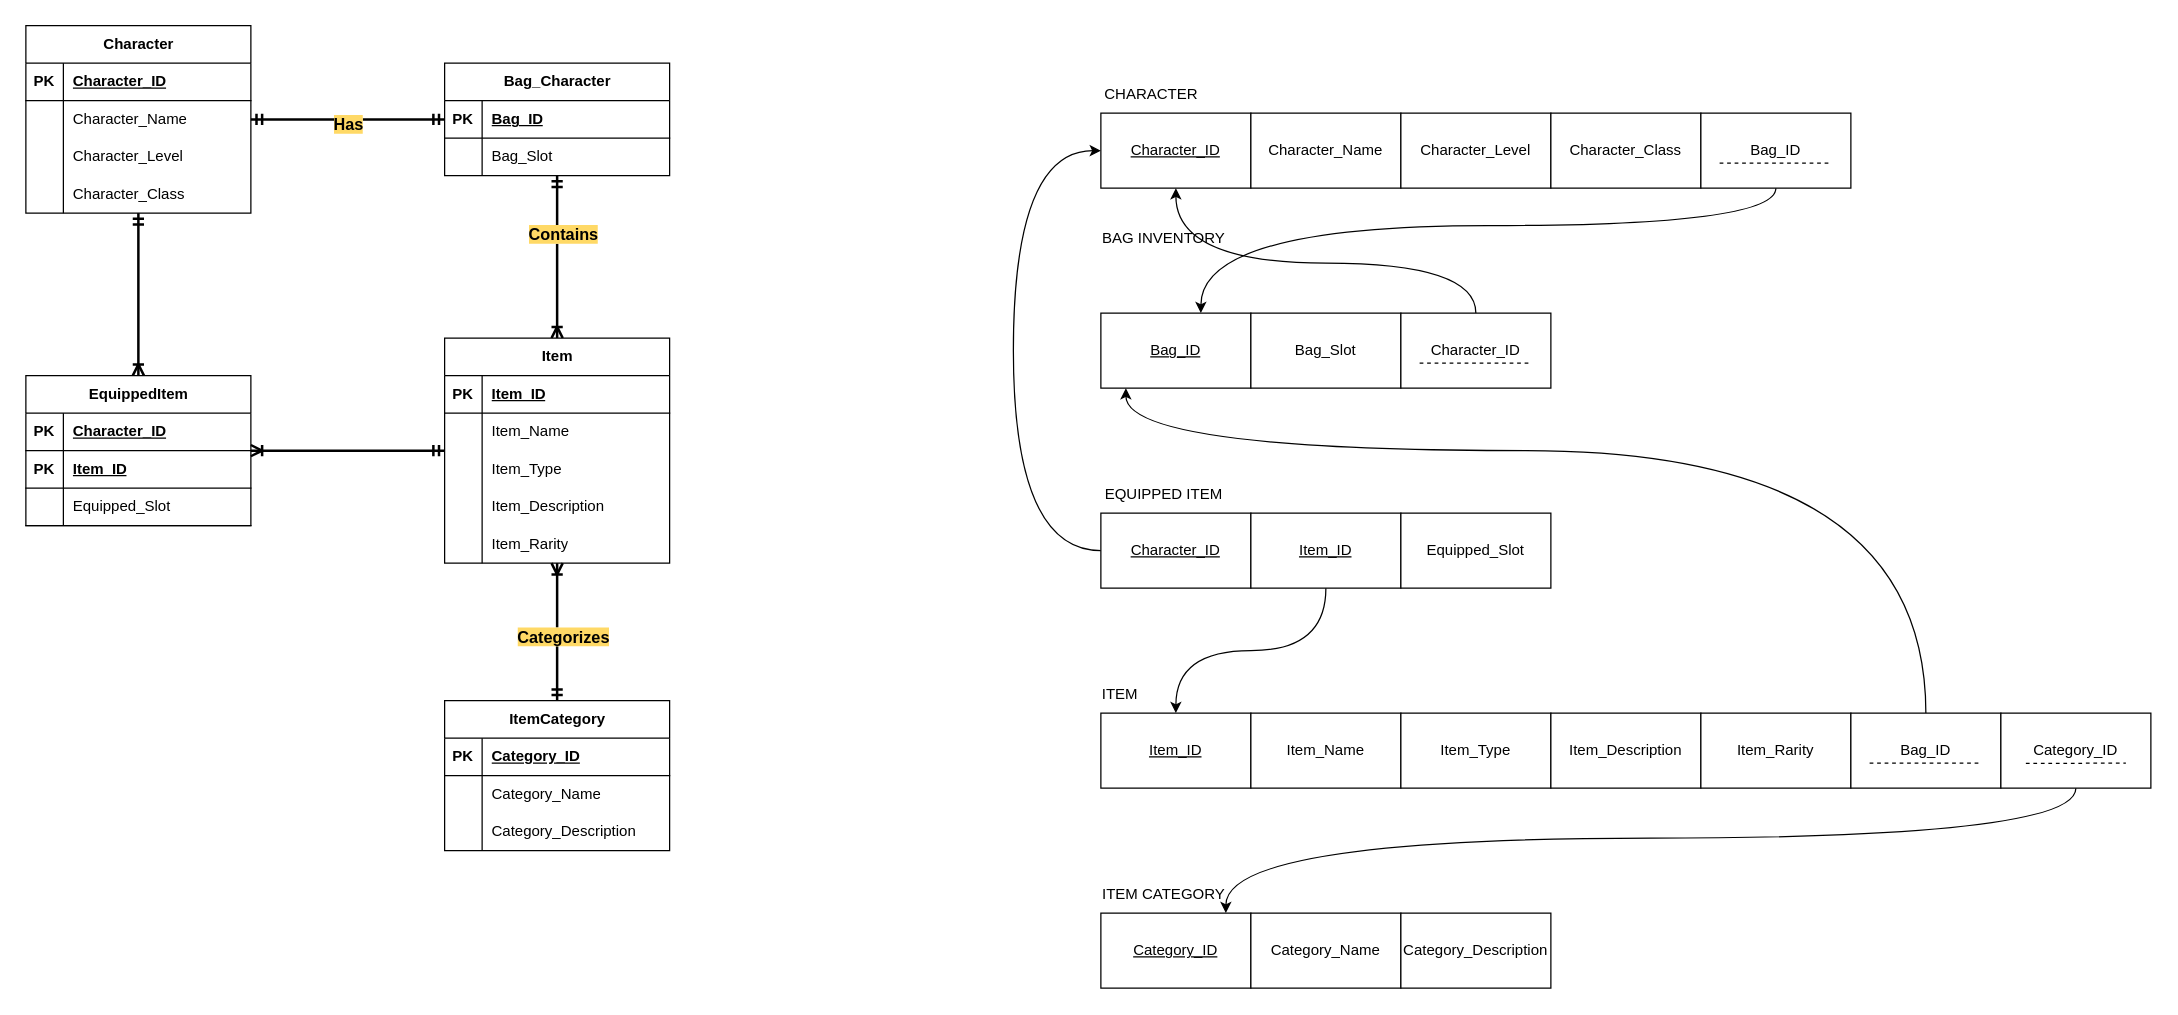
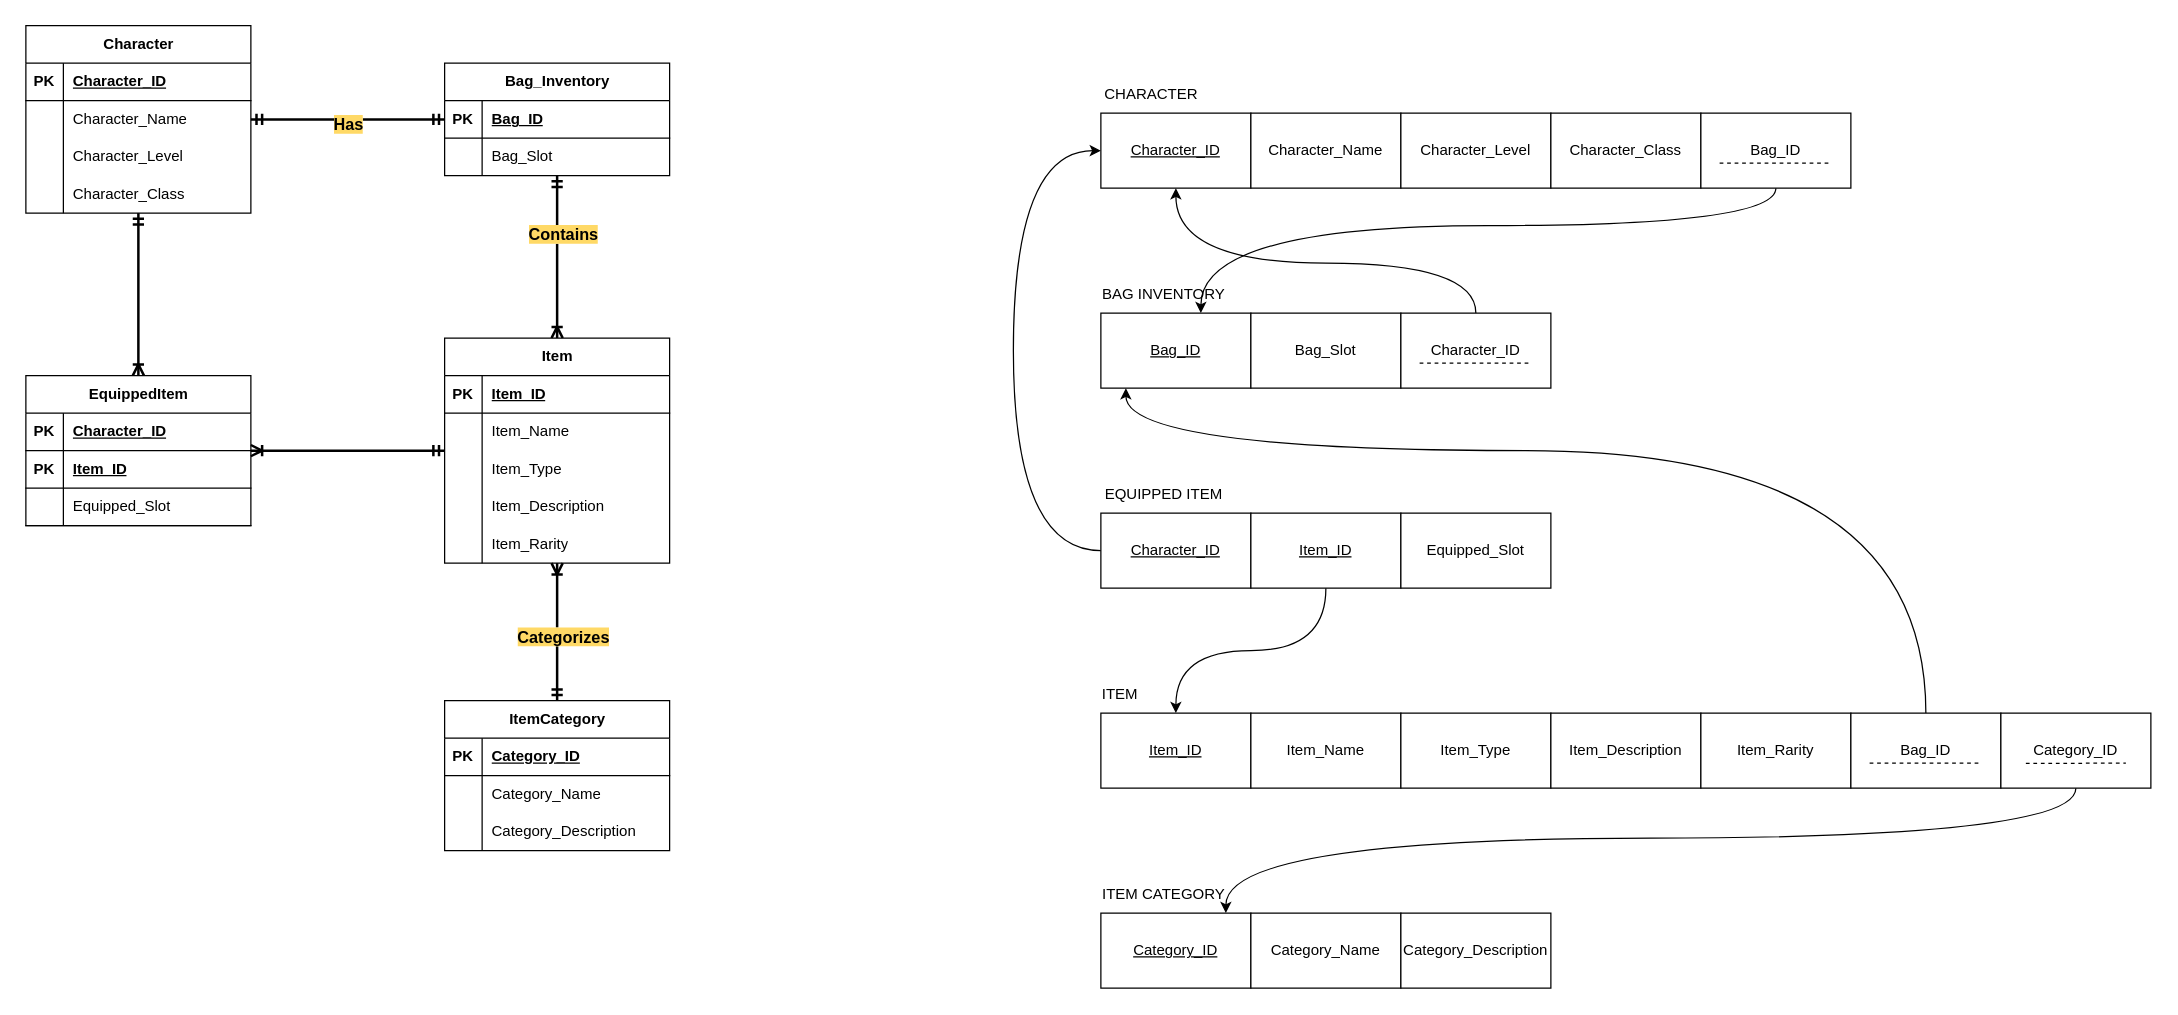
- <mxCell id="3" value="Bag_Character" style="shape=table;startSize=30;container=1;collapsible=1;childLayout=tableLayout;fixedRows=1;rowLines=0;fontStyle=1;align=center;resizeLast=1;html=1;" parent="1" vertex="1"><mxGeometry x="355" y="50" width="180" height="90" as="geometry" /></mxCell>
+ <mxCell id="3" value="Bag_Inventory" style="shape=table;startSize=30;container=1;collapsible=1;childLayout=tableLayout;fixedRows=1;rowLines=0;fontStyle=1;align=center;resizeLast=1;html=1;" parent="1" vertex="1"><mxGeometry x="355" y="50" width="180" height="90" as="geometry" /></mxCell>
- <mxCell id="74" value="BAG INVENTORY" style="text;html=1;align=center;verticalAlign=middle;resizable=0;points=[];autosize=1;strokeColor=none;fillColor=none;" parent="1" vertex="1"><mxGeometry x="870" y="175" width="120" height="30" as="geometry" /></mxCell>
+ <mxCell id="74" value="BAG INVENTORY" style="text;html=1;align=center;verticalAlign=middle;resizable=0;points=[];autosize=1;strokeColor=none;fillColor=none;" parent="1" vertex="1"><mxGeometry x="870" y="220" width="120" height="30" as="geometry" /></mxCell>
